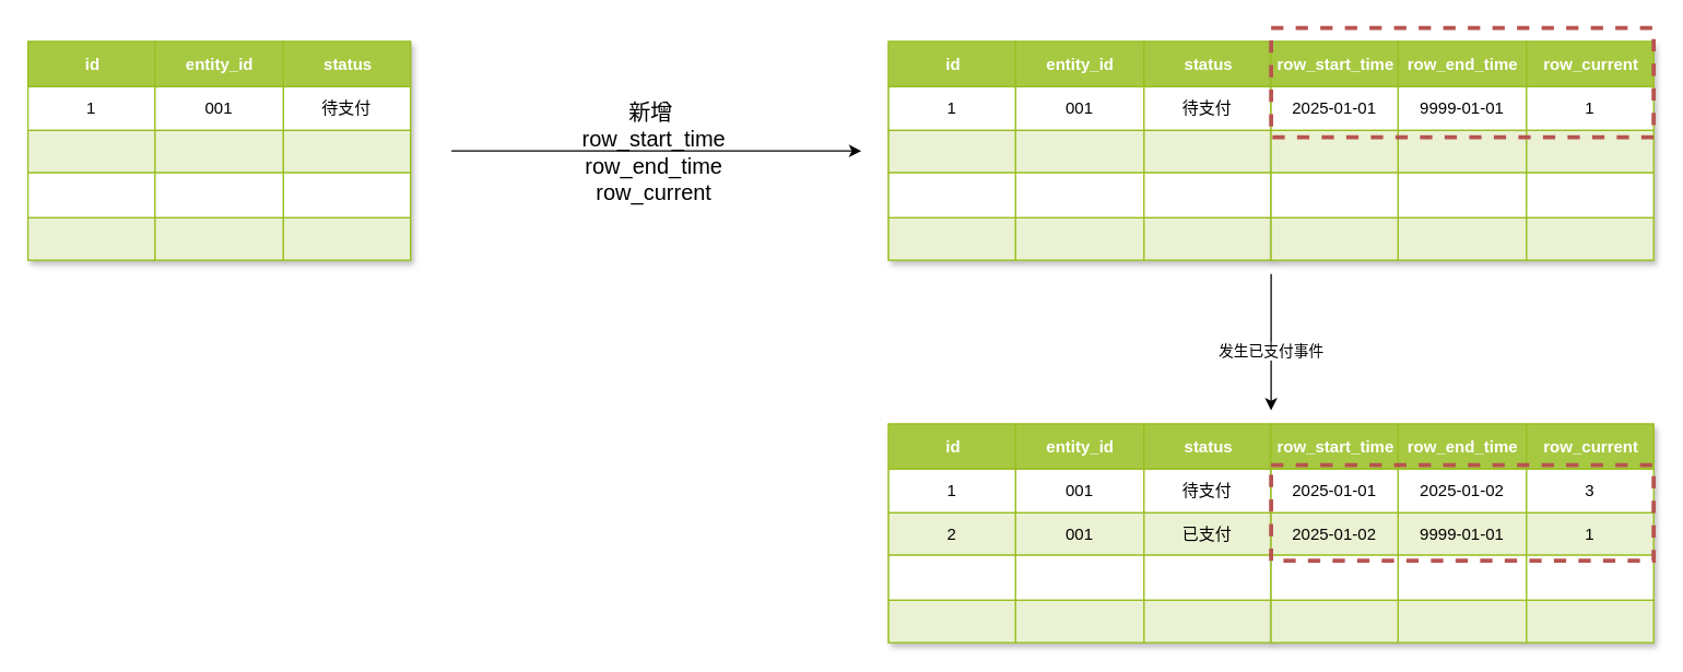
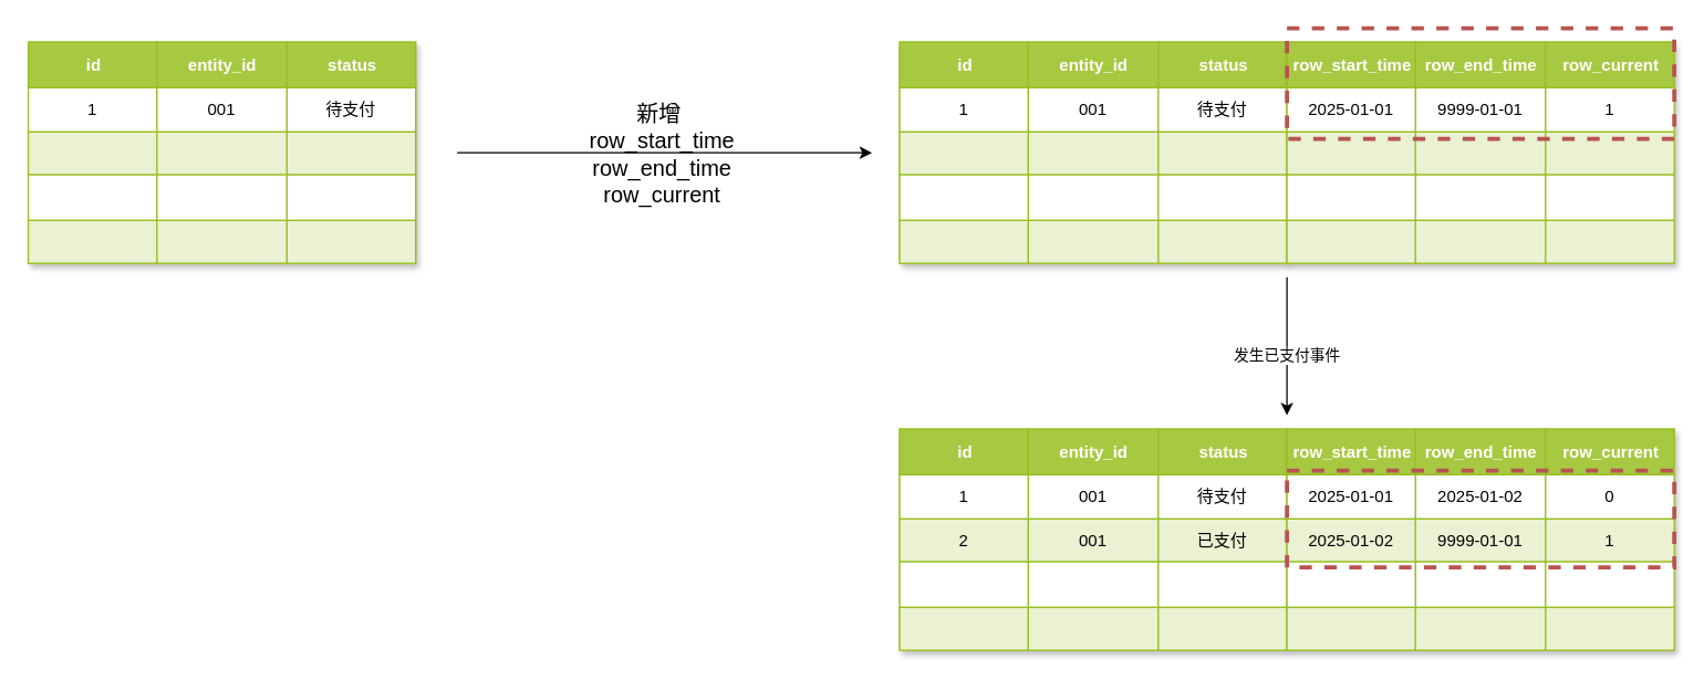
- <mxCell id="97" value="3" style="connectable=0;recursiveResize=0;strokeColor=inherit;fillColor=inherit;align=center;whiteSpace=wrap;html=1;" vertex="1" parent="94"><mxGeometry x="187" width="93" height="32" as="geometry"><mxRectangle width="93" height="32" as="alternateBounds" /></mxGeometry></mxCell>
+ <mxCell id="97" value="0" style="connectable=0;recursiveResize=0;strokeColor=inherit;fillColor=inherit;align=center;whiteSpace=wrap;html=1;" vertex="1" parent="94"><mxGeometry x="187" width="93" height="32" as="geometry"><mxRectangle width="93" height="32" as="alternateBounds" /></mxGeometry></mxCell>
